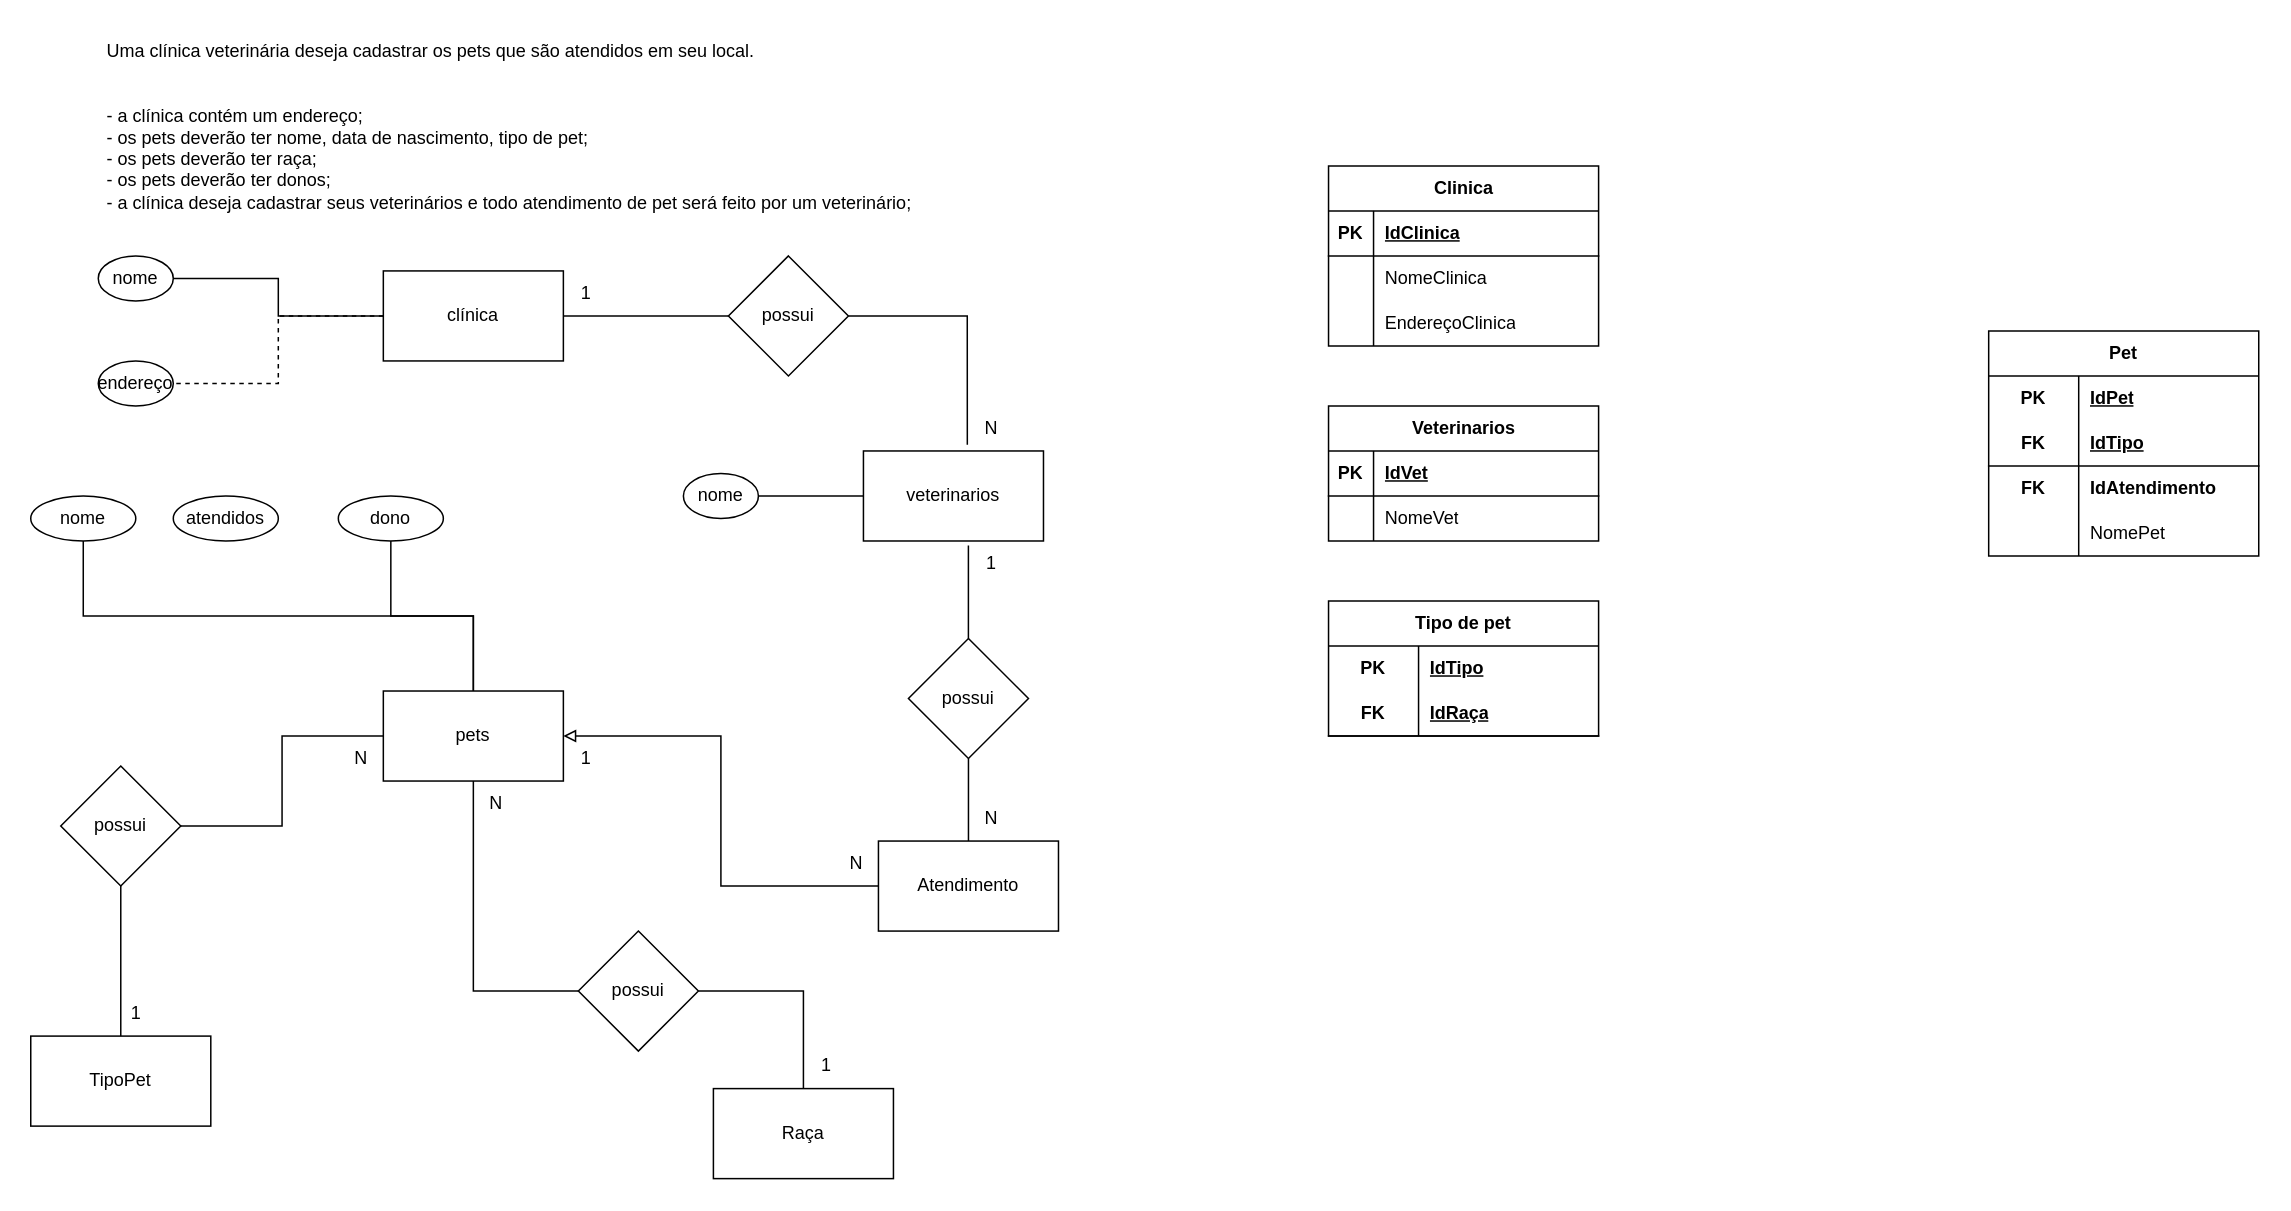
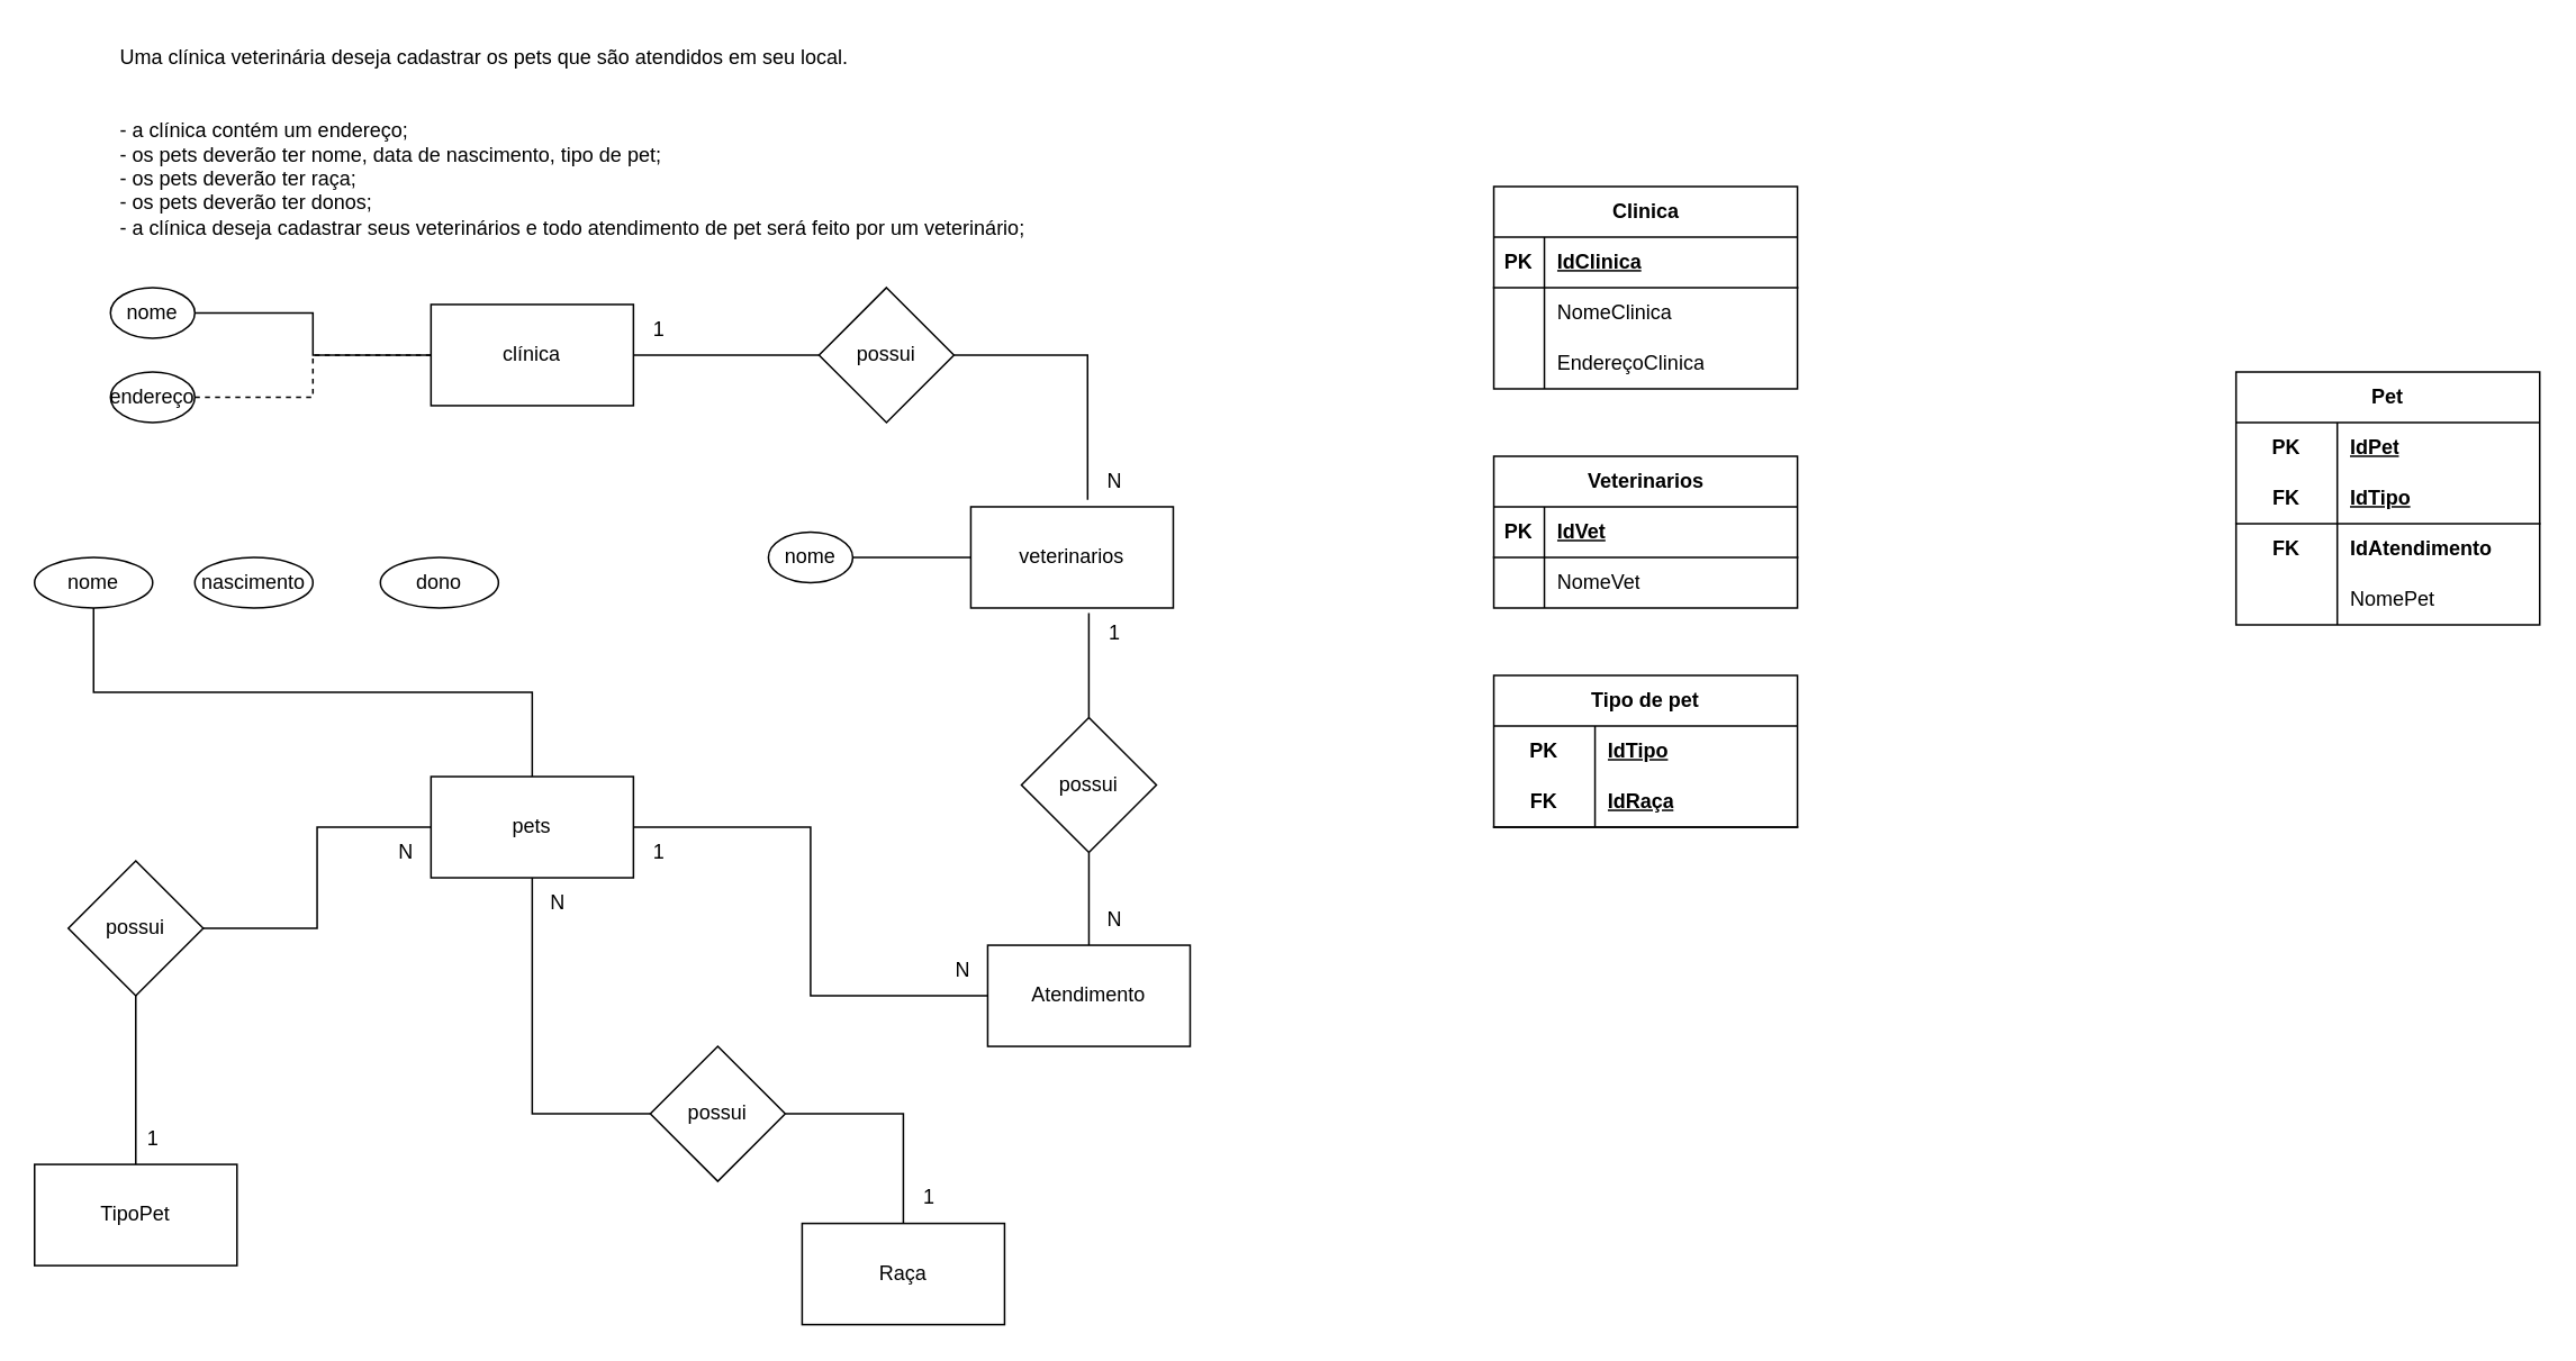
- <mxCell id="10" value="endereço" style="ellipse;whiteSpace=wrap;html=1;" parent="1" vertex="1"><mxGeometry x="65" y="240" width="50" height="30" as="geometry" /></mxCell>
+ <mxCell id="10" value="endereço" style="ellipse;whiteSpace=wrap;html=1;" parent="1" vertex="1"><mxGeometry x="65" y="220" width="50" height="30" as="geometry" /></mxCell>
- <mxCell id="13" value="atendidos" style="ellipse;whiteSpace=wrap;html=1;" parent="1" vertex="1"><mxGeometry x="115" y="330" width="70" height="30" as="geometry" /></mxCell>
+ <mxCell id="13" value="nascimento" style="ellipse;whiteSpace=wrap;html=1;" parent="1" vertex="1"><mxGeometry x="115" y="330" width="70" height="30" as="geometry" /></mxCell>
- <mxCell id="11" style="edgeStyle=orthogonalEdgeStyle;rounded=0;orthogonalLoop=1;jettySize=auto;html=1;entryX=0.5;entryY=0;entryDx=0;entryDy=0;endArrow=none;endFill=0;" parent="1" source="12" target="7" edge="1"><mxGeometry relative="1" as="geometry" /></mxCell>
- <mxCell id="34" style="edgeStyle=orthogonalEdgeStyle;rounded=0;orthogonalLoop=1;jettySize=auto;html=1;entryX=1;entryY=0.5;entryDx=0;entryDy=0;endArrow=block;endFill=0;" parent="1" source="35" target="7" edge="1"><mxGeometry relative="1" as="geometry" /></mxCell>
+ <mxCell id="34" style="edgeStyle=orthogonalEdgeStyle;rounded=0;orthogonalLoop=1;jettySize=auto;html=1;entryX=1;entryY=0.5;entryDx=0;entryDy=0;endArrow=none;endFill=0;" parent="1" source="35" target="7" edge="1"><mxGeometry relative="1" as="geometry" /></mxCell>
